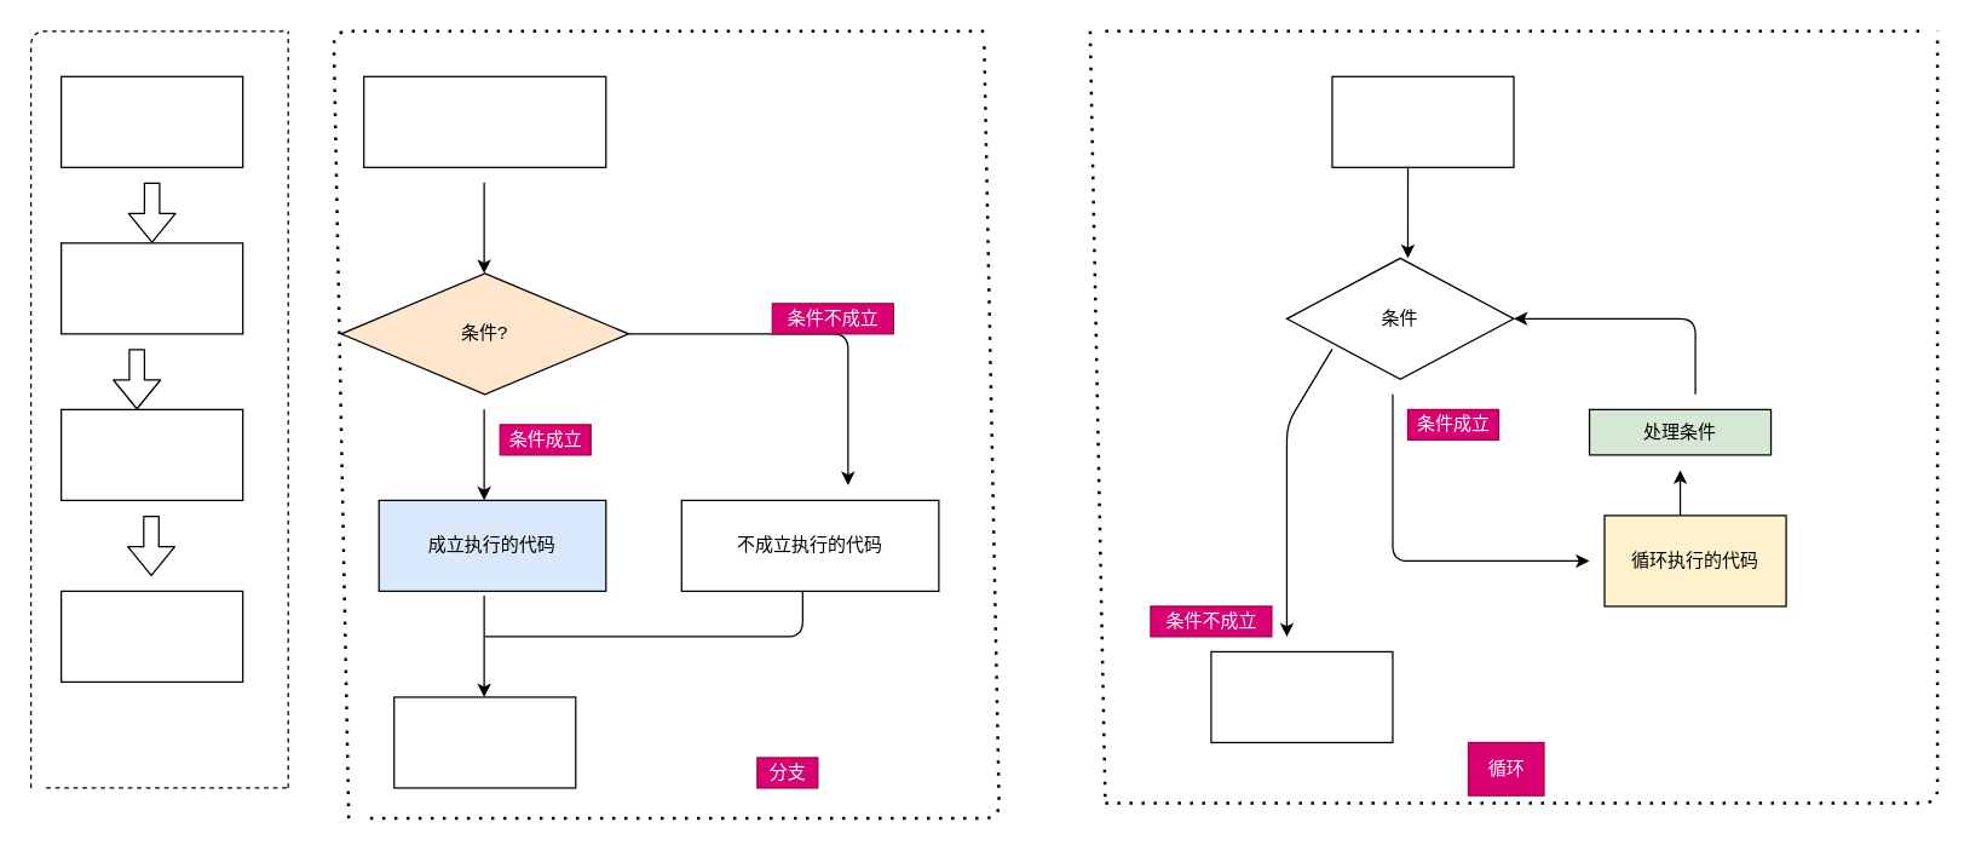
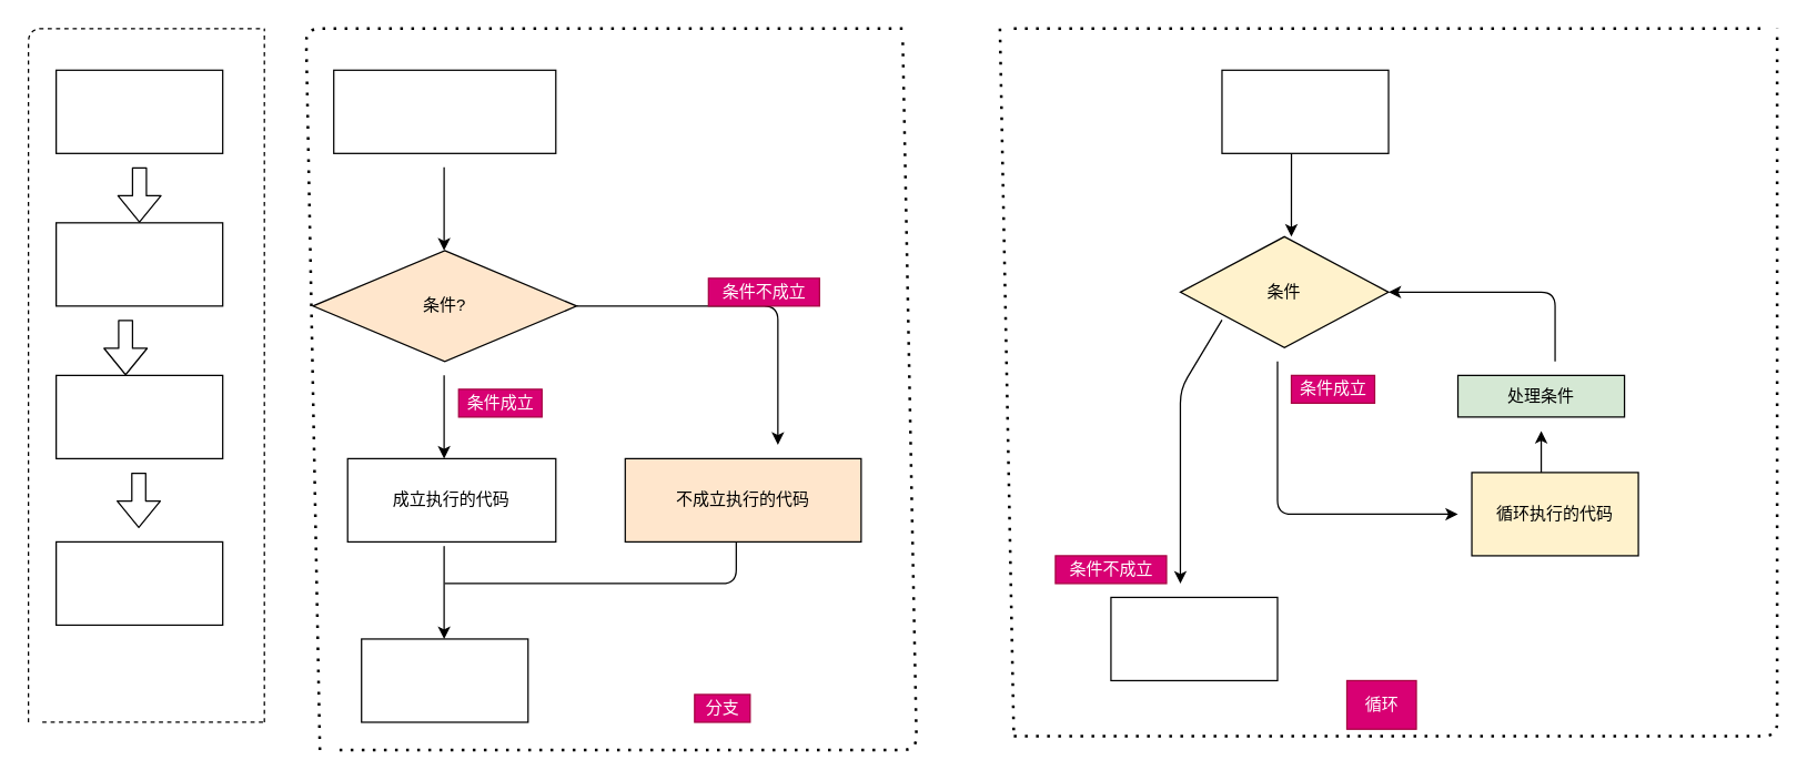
- <mxCell id="30" value="条件" style="rhombus;whiteSpace=wrap;html=1;" vertex="1" parent="1"><mxGeometry x="850" y="170" width="150" height="80" as="geometry" /></mxCell>
+ <mxCell id="30" value="条件" style="rhombus;whiteSpace=wrap;html=1;fillColor=#fff2cc;" vertex="1" parent="1"><mxGeometry x="850" y="170" width="150" height="80" as="geometry" /></mxCell>
- <mxCell id="17" value="成立执行的代码" style="rounded=0;whiteSpace=wrap;html=1;fillColor=#dae8fc;" vertex="1" parent="1"><mxGeometry x="250" y="330" width="150" height="60" as="geometry" /></mxCell>
+ <mxCell id="17" value="成立执行的代码" style="rounded=0;whiteSpace=wrap;html=1;" vertex="1" parent="1"><mxGeometry x="250" y="330" width="150" height="60" as="geometry" /></mxCell>
- <mxCell id="21" value="不成立执行的代码" style="rounded=0;whiteSpace=wrap;html=1;" vertex="1" parent="1"><mxGeometry x="450" y="330" width="170" height="60" as="geometry" /></mxCell>
+ <mxCell id="21" value="不成立执行的代码" style="rounded=0;whiteSpace=wrap;html=1;fillColor=#ffe6cc;" vertex="1" parent="1"><mxGeometry x="450" y="330" width="170" height="60" as="geometry" /></mxCell>
